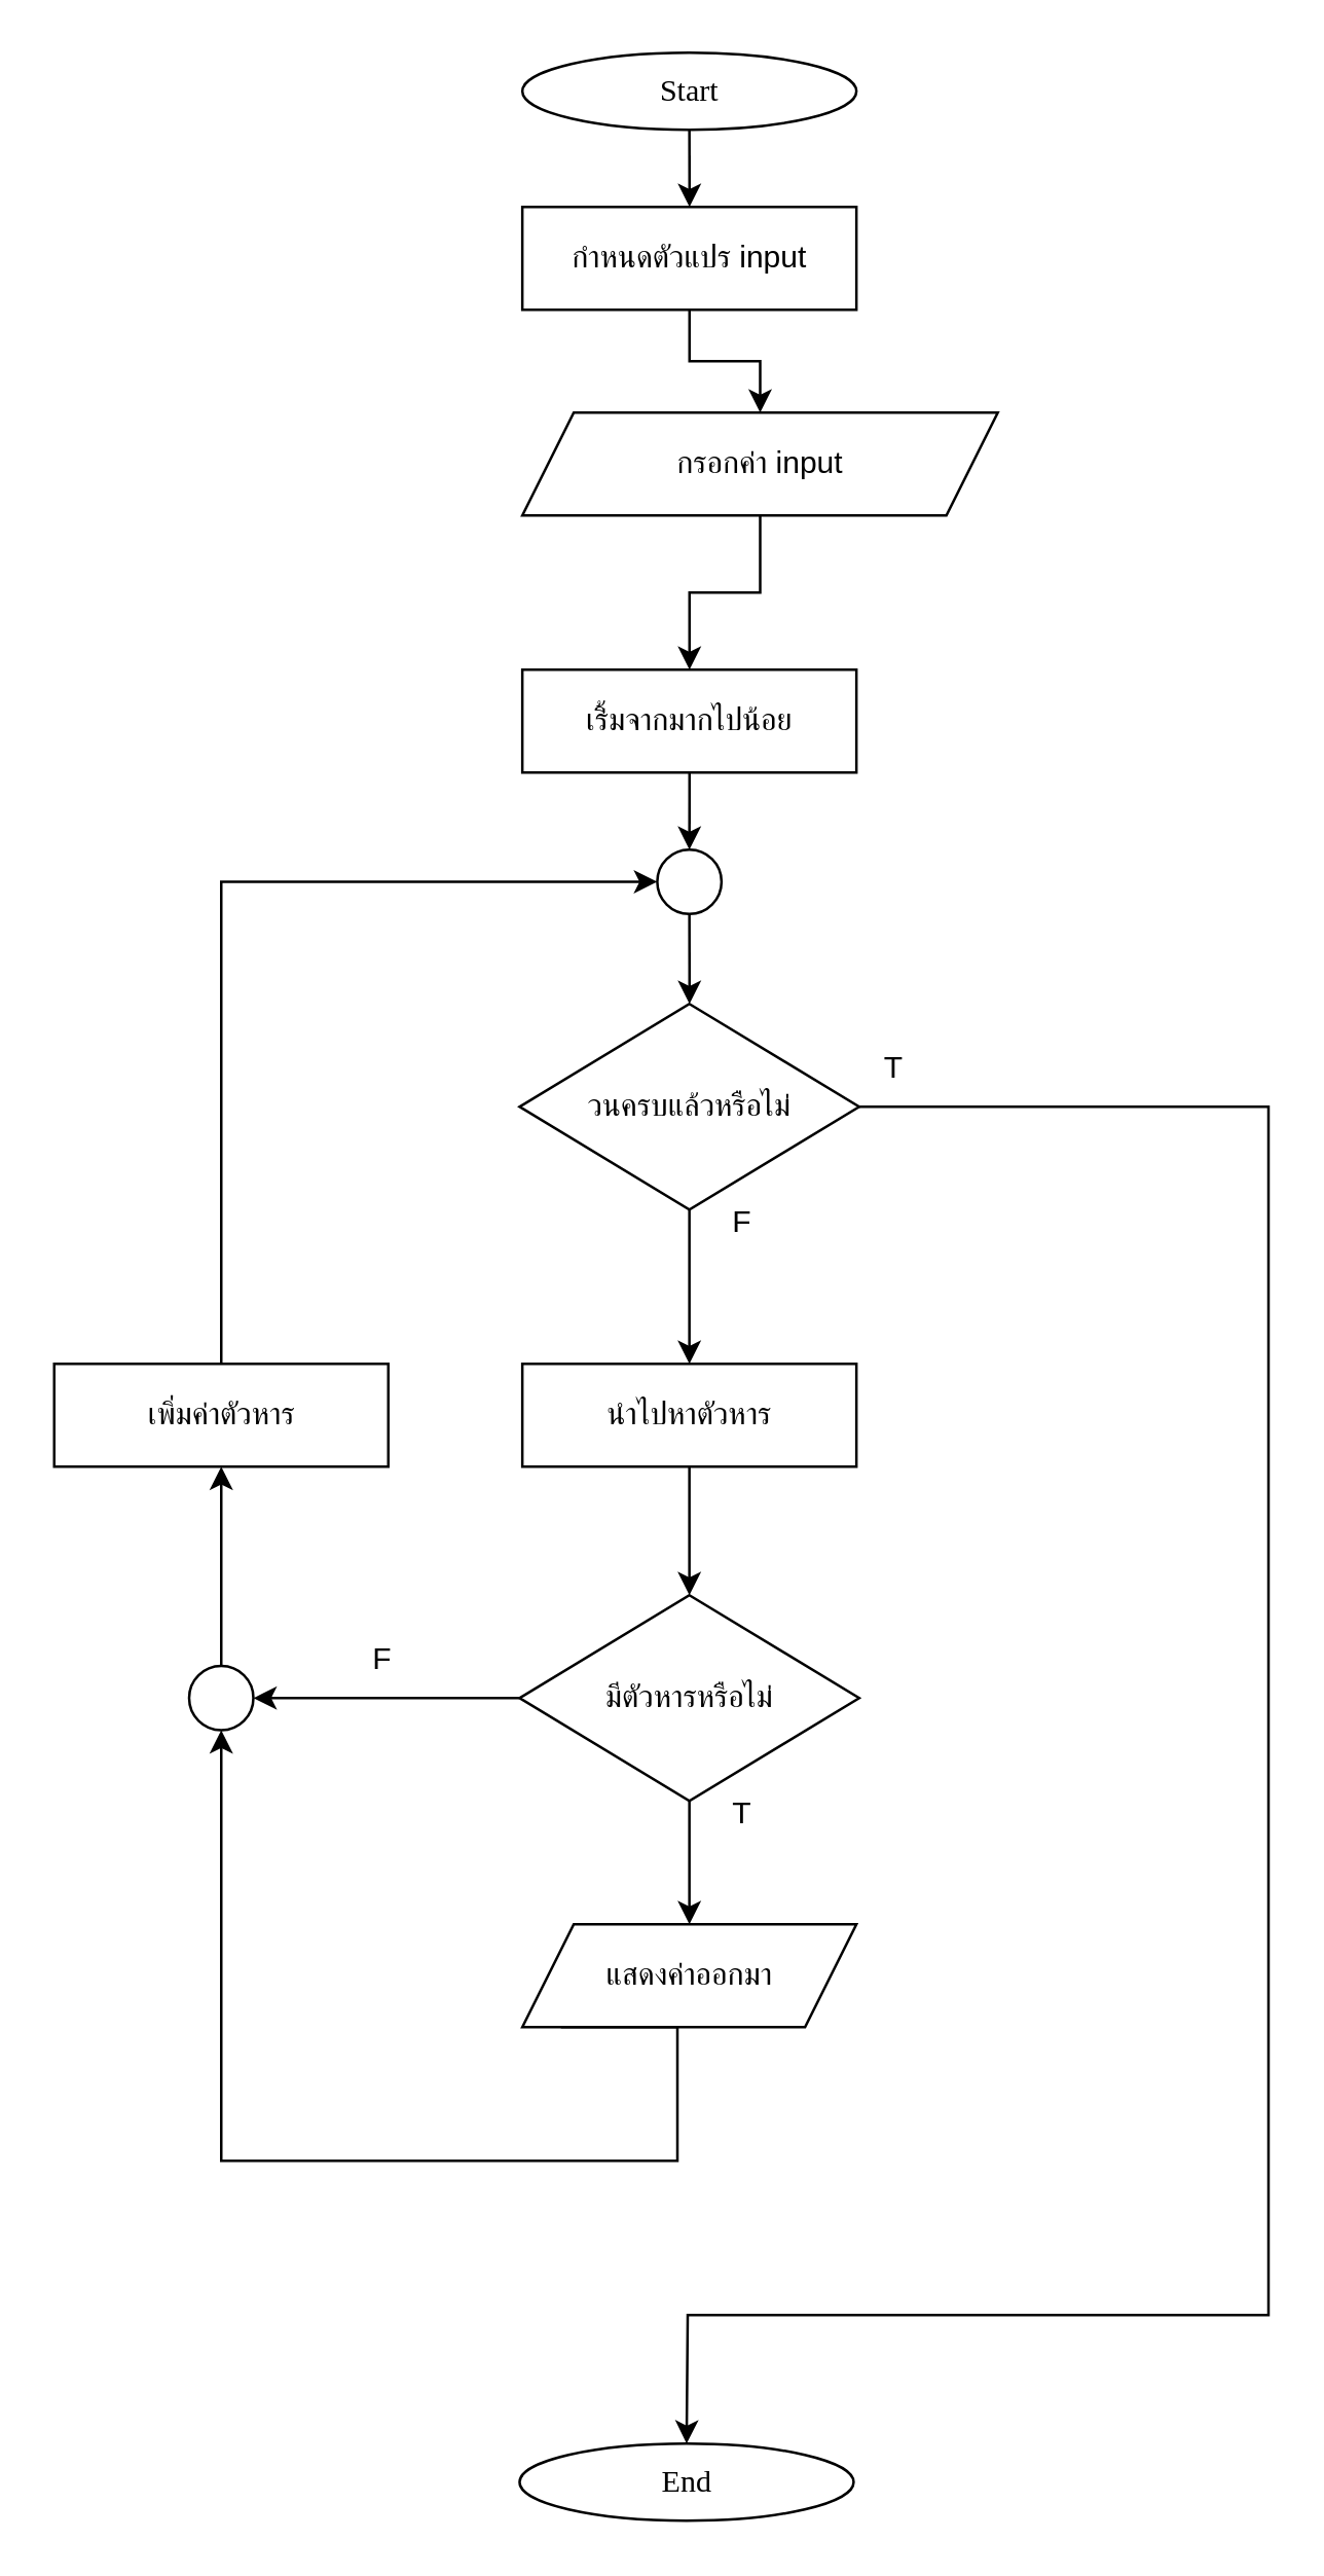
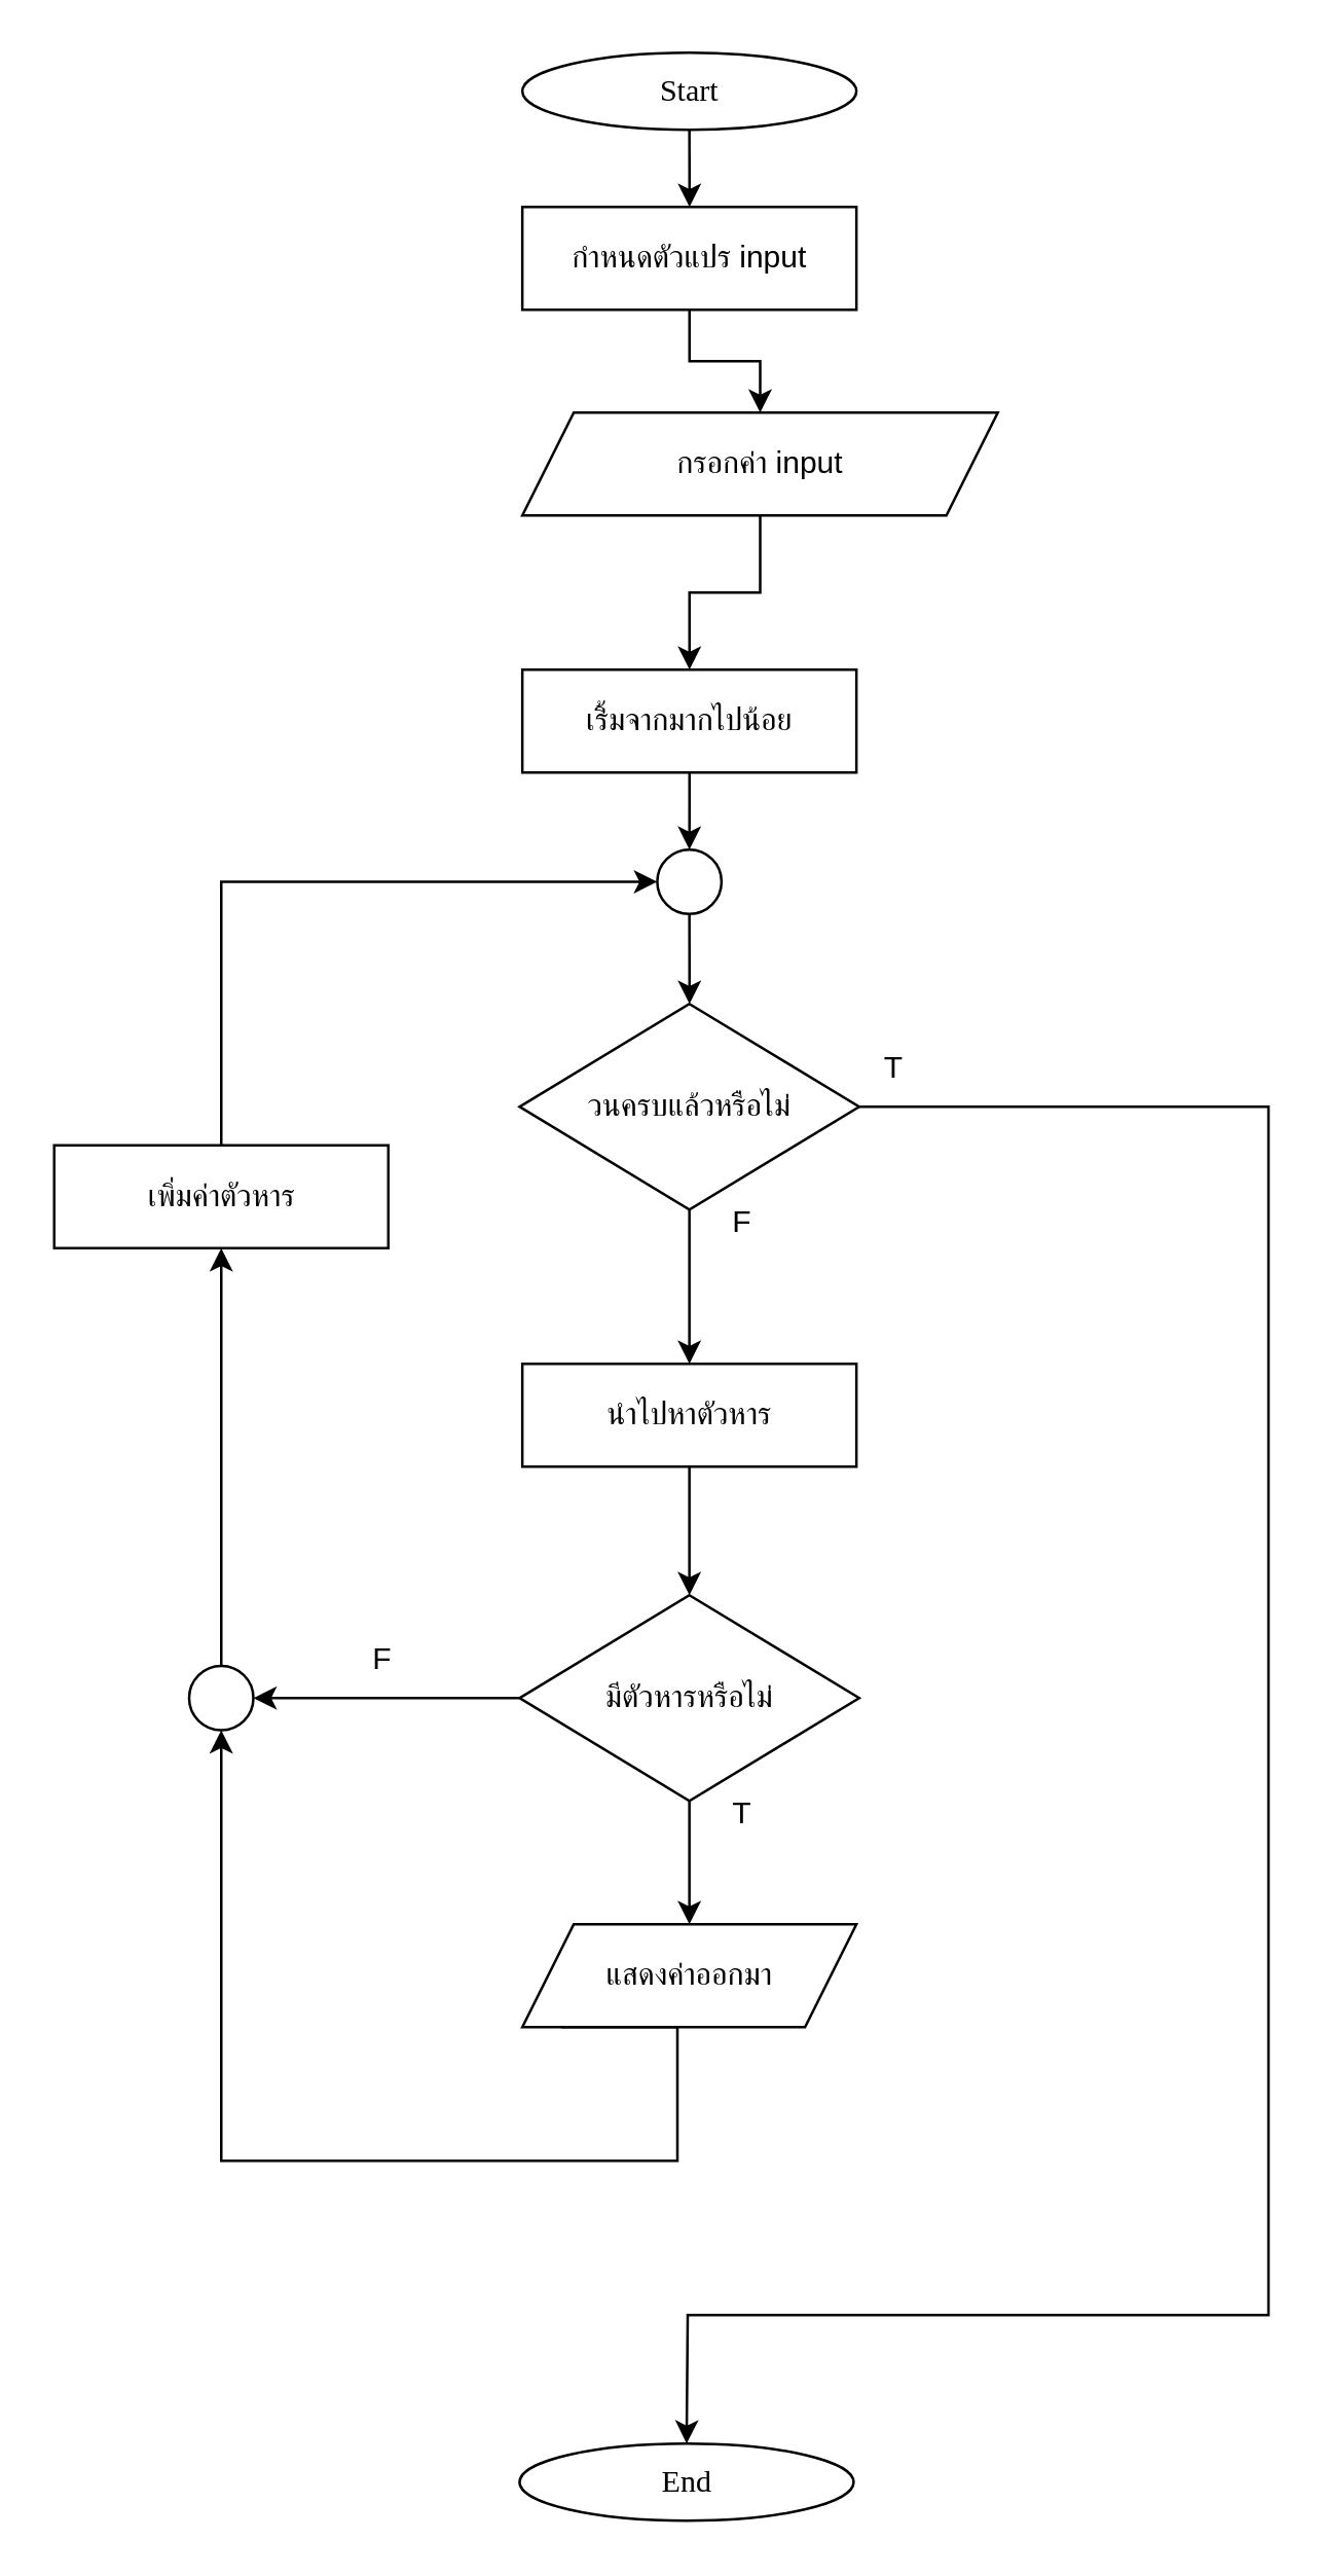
- <mxCell id="27" value="เพิ่มค่าตัวหาร" style="rounded=0;whiteSpace=wrap;html=1;" vertex="1" parent="1"><mxGeometry x="20.5" y="530" width="130" height="40" as="geometry" /></mxCell>
+ <mxCell id="27" value="เพิ่มค่าตัวหาร" style="rounded=0;whiteSpace=wrap;html=1;" vertex="1" parent="1"><mxGeometry x="20.5" y="445" width="130" height="40" as="geometry" /></mxCell>
